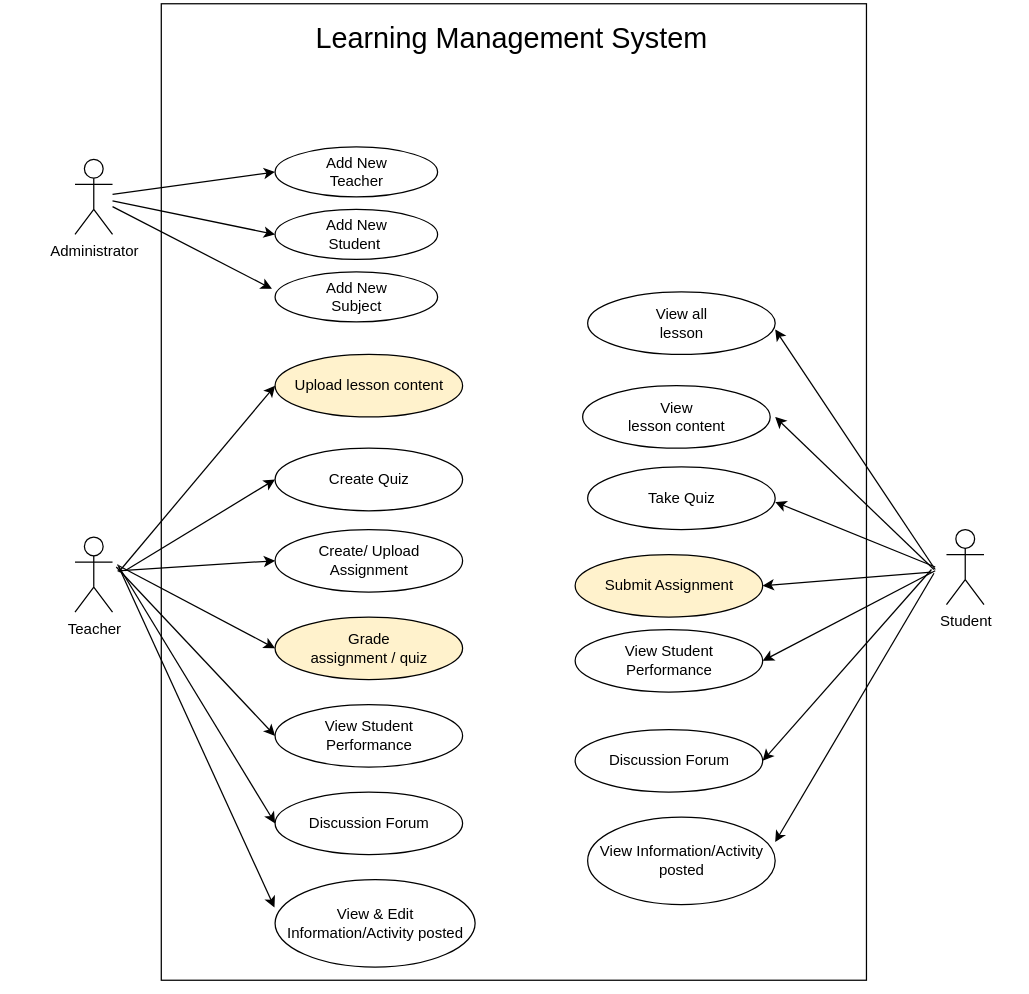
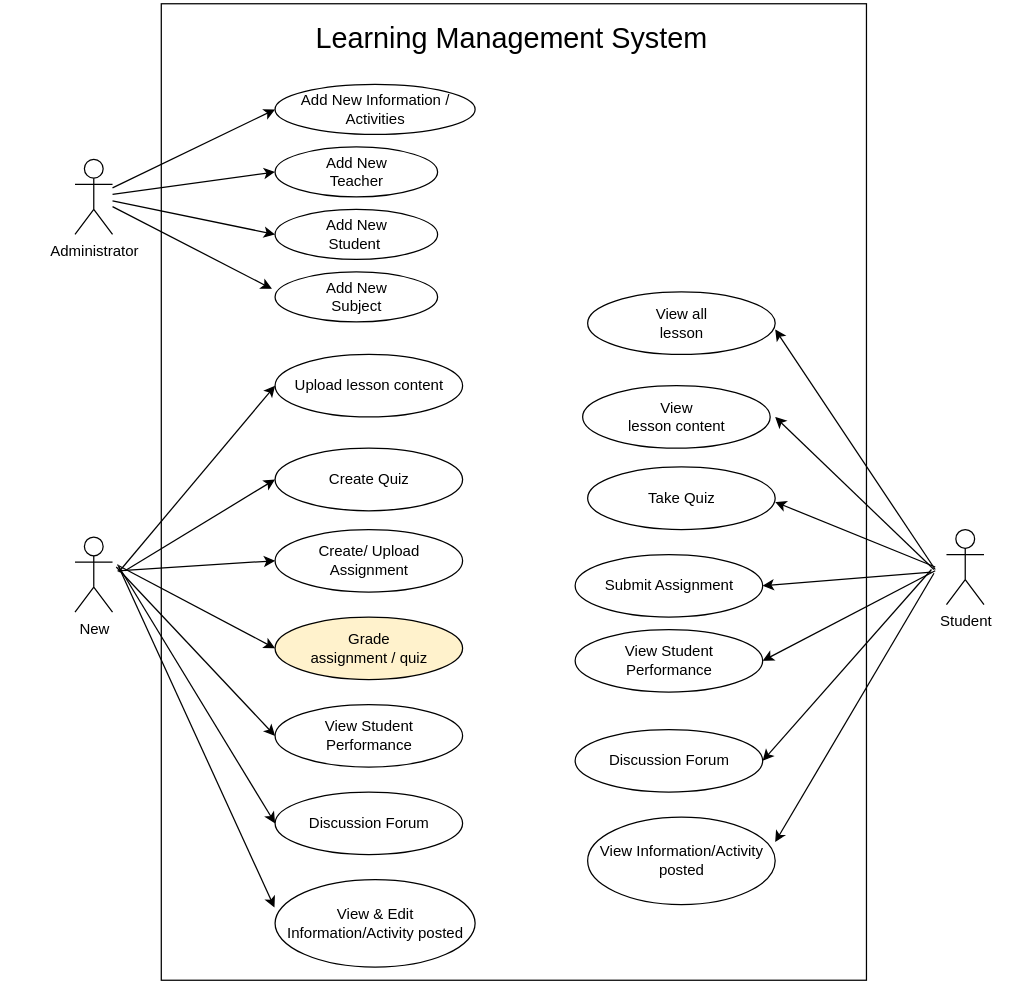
+ <mxCell id="26" value="Add New Information / Activities" style="ellipse;whiteSpace=wrap;html=1;" vertex="1" parent="1"><mxGeometry x="219.5" y="67" width="160" height="40" as="geometry" /></mxCell>
+ <mxCell id="18" style="edgeStyle=none;rounded=0;orthogonalLoop=1;jettySize=auto;html=1;entryX=0;entryY=0.5;entryDx=0;entryDy=0;fontSize=23;" edge="1" parent="1" source="22" target="26"><mxGeometry relative="1" as="geometry" /></mxCell>
- <mxCell id="29" value="Upload lesson content" style="ellipse;whiteSpace=wrap;html=1;fillColor=#fff2cc;" vertex="1" parent="1"><mxGeometry x="219.5" y="283" width="150" height="50" as="geometry" /></mxCell>
+ <mxCell id="29" value="Upload lesson content" style="ellipse;whiteSpace=wrap;html=1;" vertex="1" parent="1"><mxGeometry x="219.5" y="283" width="150" height="50" as="geometry" /></mxCell>
- <mxCell id="6" value="Submit Assignment" style="ellipse;whiteSpace=wrap;html=1;fillColor=#fff2cc;" vertex="1" parent="2"><mxGeometry y="210" width="150" height="50" as="geometry" /></mxCell>
+ <mxCell id="6" value="Submit Assignment" style="ellipse;whiteSpace=wrap;html=1;" vertex="1" parent="2"><mxGeometry y="210" width="150" height="50" as="geometry" /></mxCell>
- <mxCell id="28" value="Teacher" style="shape=umlActor;verticalLabelPosition=bottom;verticalAlign=top;html=1;outlineConnect=0;" vertex="1" parent="1"><mxGeometry x="59.5" y="429" width="30" height="60" as="geometry" /></mxCell>
+ <mxCell id="28" value="New" style="shape=umlActor;verticalLabelPosition=bottom;verticalAlign=top;html=1;outlineConnect=0;" vertex="1" parent="1"><mxGeometry x="59.5" y="429" width="30" height="60" as="geometry" /></mxCell>
